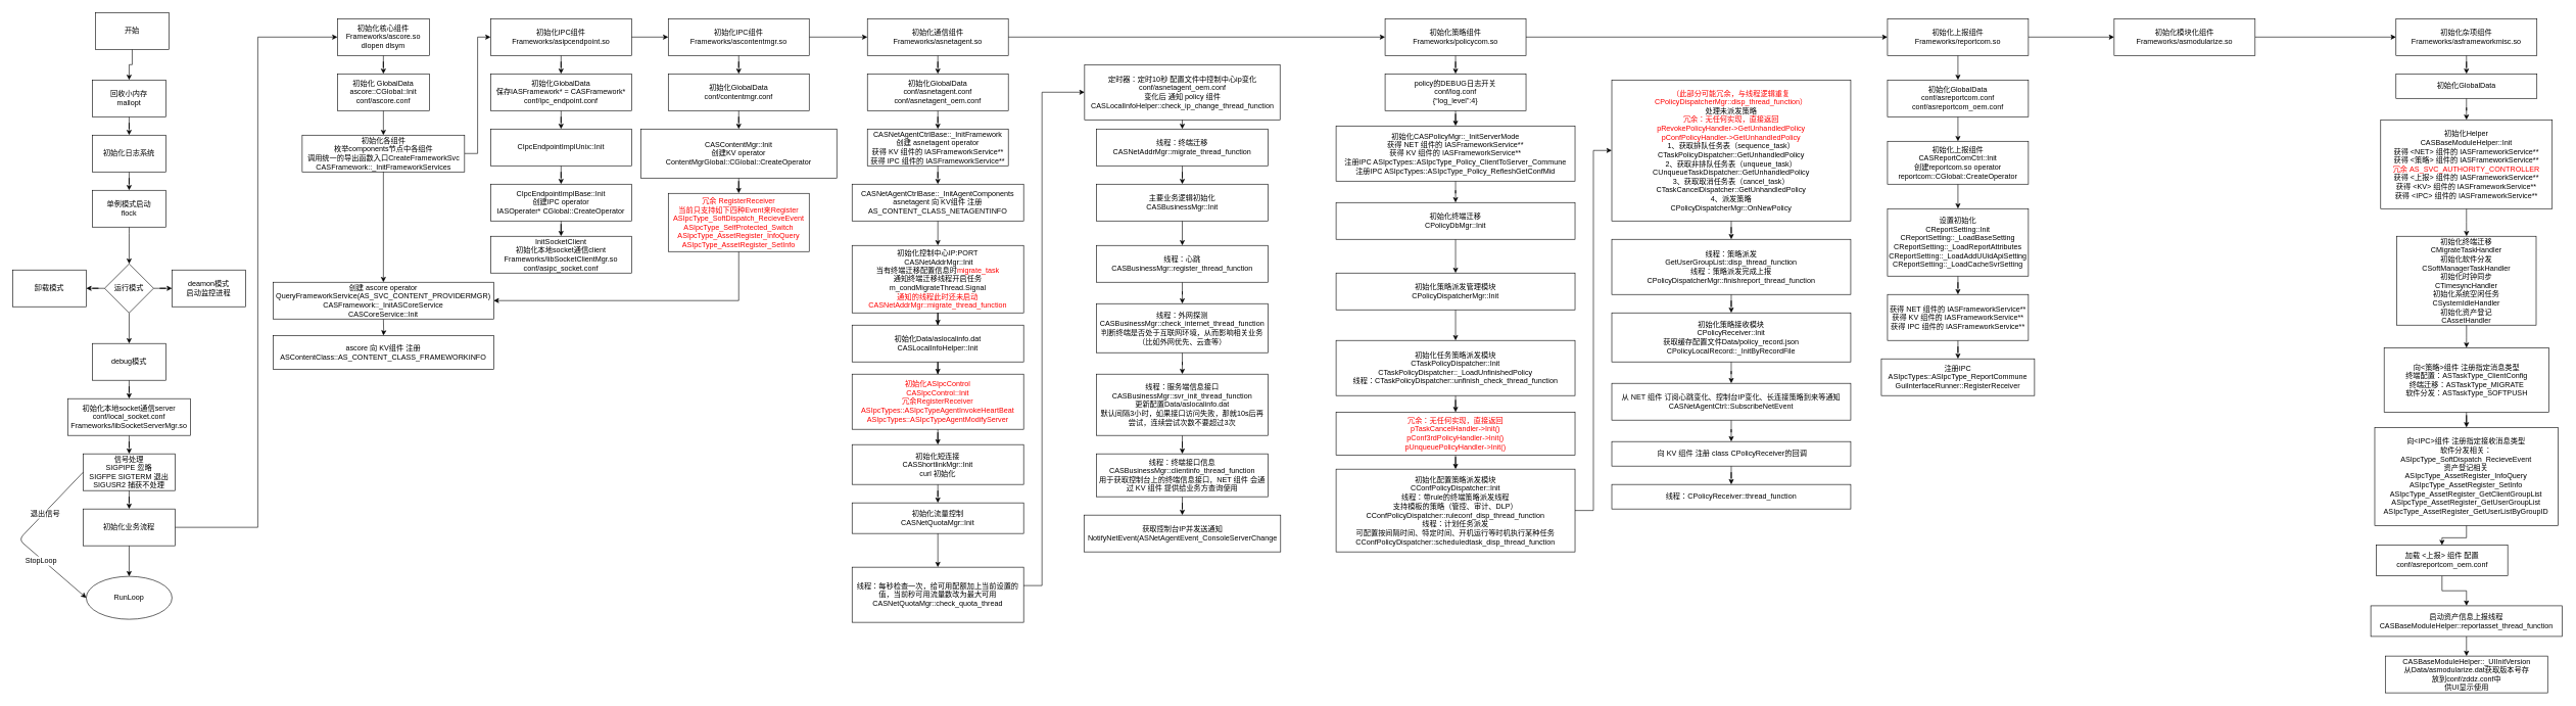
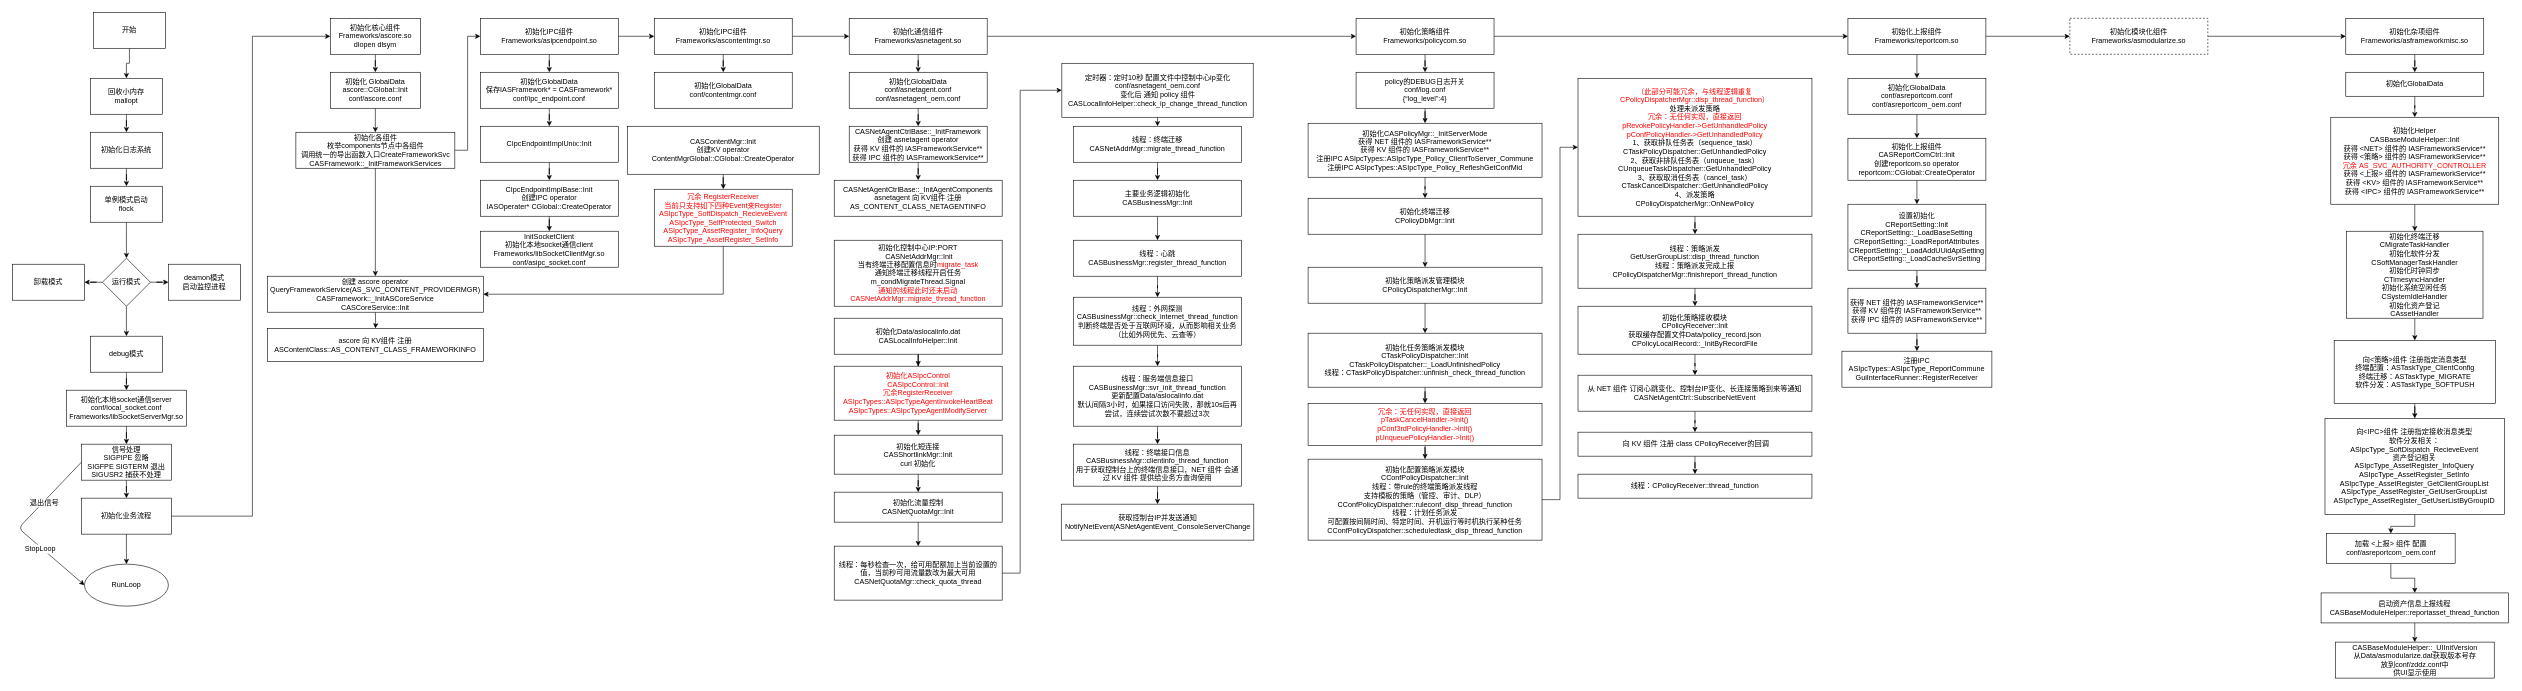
- <mxCell id="105" value="初始化模块化组件&lt;br&gt;Frameworks/asmodularize.so" style="rounded=0;whiteSpace=wrap;html=1;fillColor=#FFFFFF;fontSize=12;" parent="1" vertex="1"><mxGeometry x="3450" y="30" width="230" height="60" as="geometry" /></mxCell>
+ <mxCell id="105" value="初始化模块化组件&lt;br&gt;Frameworks/asmodularize.so" style="rounded=0;whiteSpace=wrap;html=1;fillColor=#FFFFFF;fontSize=12;dashed=1;" parent="1" vertex="1"><mxGeometry x="3450" y="30" width="230" height="60" as="geometry" /></mxCell>
- <mxCell id="44" value="" style="edgeStyle=orthogonalEdgeStyle;rounded=0;orthogonalLoop=1;jettySize=auto;html=1;fontSize=12;" parent="1" source="45" target="47" edge="1"><mxGeometry relative="1" as="geometry" /></mxCell>
- <mxCell id="61" value="" style="edgeStyle=orthogonalEdgeStyle;rounded=0;orthogonalLoop=1;jettySize=auto;html=1;" parent="1" source="62" target="63" edge="1"><mxGeometry relative="1" as="geometry" /></mxCell>
- <mxCell id="64" value="" style="edgeStyle=orthogonalEdgeStyle;rounded=0;orthogonalLoop=1;jettySize=auto;html=1;exitX=0.5;exitY=1;exitDx=0;exitDy=0;" parent="1" source="63" target="66" edge="1"><mxGeometry relative="1" as="geometry"><mxPoint x="1530" y="560" as="sourcePoint" /></mxGeometry></mxCell>
- <mxCell id="125" value="线程：每秒检查一次，给可用配额加上当前设置的值，当前秒可用流量数改为最大可用&lt;br&gt;CASNetQuotaMgr::check_quota_thread" style="rounded=0;whiteSpace=wrap;html=1;fillColor=#FFFFFF;fontSize=12;" parent="1" vertex="1"><mxGeometry x="1390" y="925" width="280" height="90" as="geometry" /></mxCell>
+ <mxCell id="125" value="线程：每秒检查一次，给可用配额加上当前设置的值，当前秒可用流量数改为最大可用&lt;br&gt;CASNetQuotaMgr::check_quota_thread" style="rounded=0;whiteSpace=wrap;html=1;fillColor=#FFFFFF;fontSize=12;" parent="1" vertex="1"><mxGeometry x="1390" y="910" width="280" height="90" as="geometry" /></mxCell>
